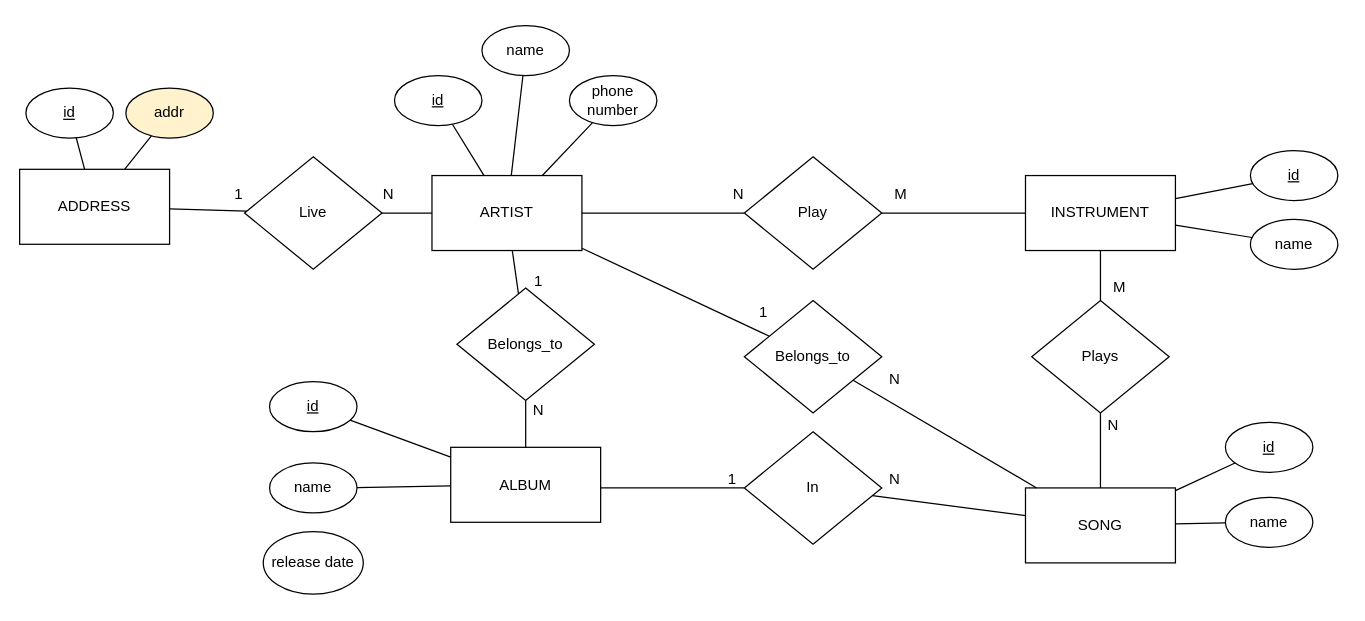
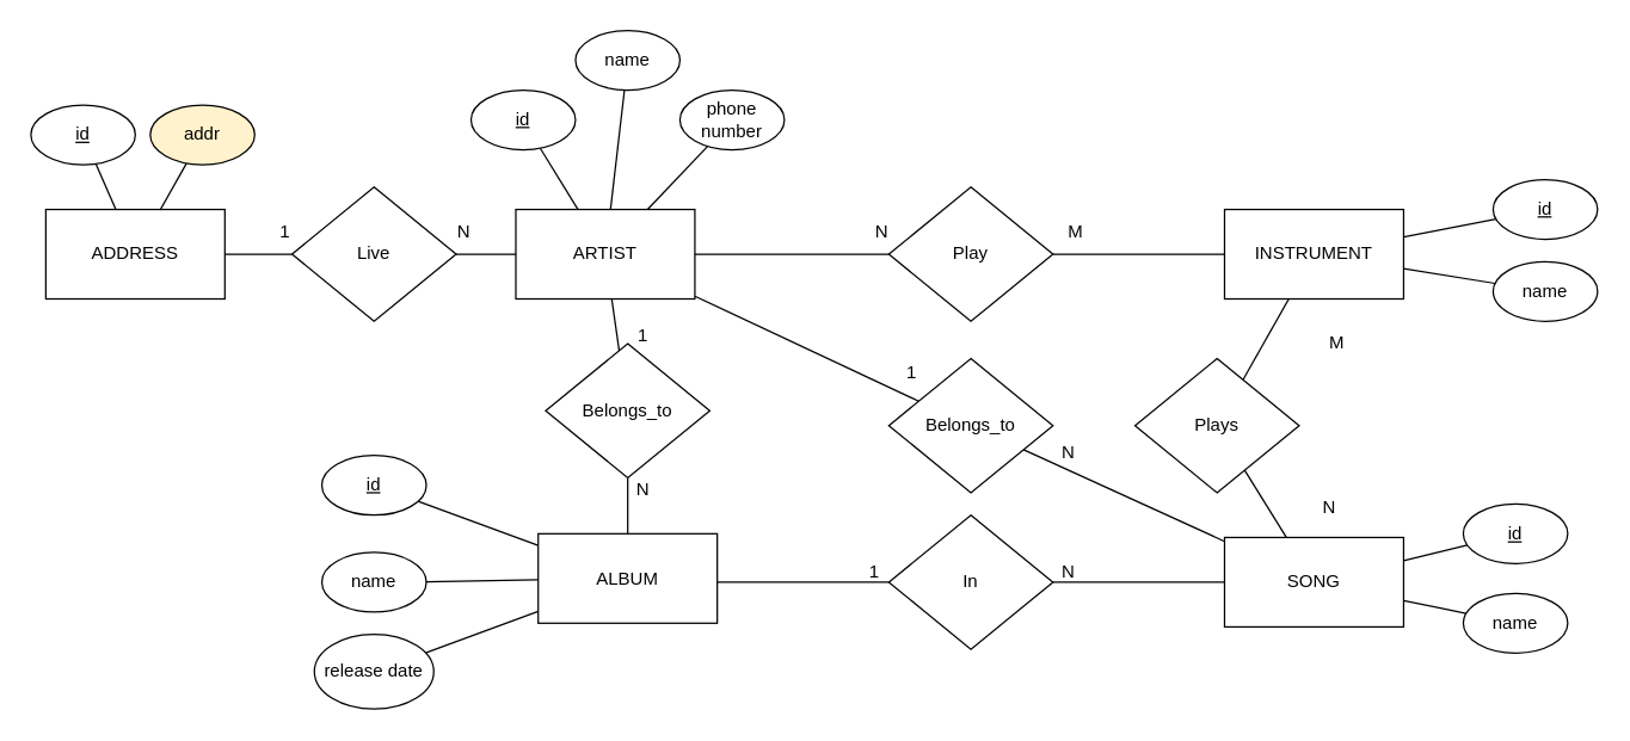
- <mxCell id="41" value="ADDRESS" style="rounded=0;whiteSpace=wrap;html=1;" vertex="1" parent="1"><mxGeometry x="15" y="135" width="120" height="60" as="geometry" /></mxCell>
+ <mxCell id="41" value="ADDRESS" style="rounded=0;whiteSpace=wrap;html=1;" vertex="1" parent="1"><mxGeometry x="30" y="140" width="120" height="60" as="geometry" /></mxCell>
- <mxCell id="51" value="Plays" style="rhombus;whiteSpace=wrap;html=1;" vertex="1" parent="1"><mxGeometry x="825" y="240" width="110" height="90" as="geometry" /></mxCell>
+ <mxCell id="51" value="Plays" style="rhombus;whiteSpace=wrap;html=1;" vertex="1" parent="1"><mxGeometry x="760" y="240" width="110" height="90" as="geometry" /></mxCell>
- <mxCell id="29" value="SONG" style="rounded=0;whiteSpace=wrap;html=1;" vertex="1" parent="1"><mxGeometry x="820" y="390" width="120" height="60" as="geometry" /></mxCell>
+ <mxCell id="29" value="SONG" style="rounded=0;whiteSpace=wrap;html=1;" vertex="1" parent="1"><mxGeometry x="820" y="360" width="120" height="60" as="geometry" /></mxCell>
+ <mxCell id="25" value="" style="edgeStyle=none;rounded=0;orthogonalLoop=1;jettySize=auto;html=1;endArrow=none;endFill=0;" edge="1" parent="1" source="26" target="47"><mxGeometry relative="1" as="geometry"><mxPoint x="360" y="399.167" as="targetPoint" /></mxGeometry></mxCell>
